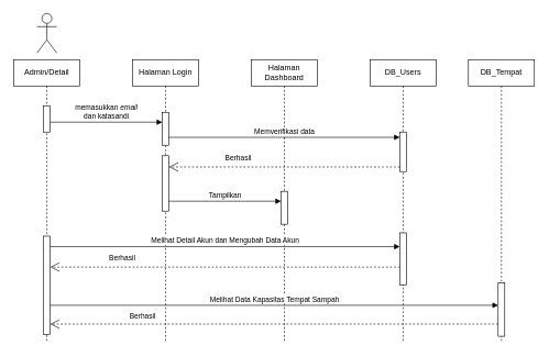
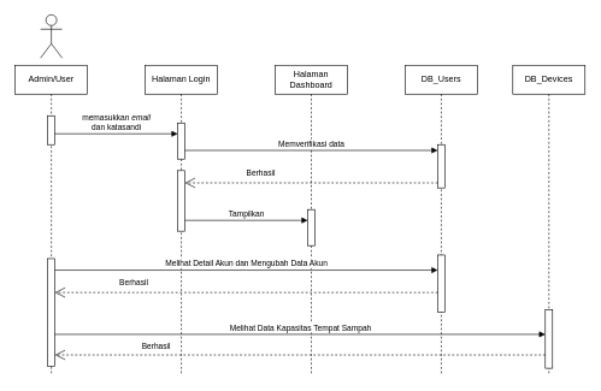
- <mxCell id="2" value="Admin/Detail" style="shape=umlLifeline;perimeter=lifelinePerimeter;whiteSpace=wrap;html=1;container=0;dropTarget=0;collapsible=0;recursiveResize=0;outlineConnect=0;portConstraint=eastwest;newEdgeStyle={&quot;edgeStyle&quot;:&quot;elbowEdgeStyle&quot;,&quot;elbow&quot;:&quot;vertical&quot;,&quot;curved&quot;:0,&quot;rounded&quot;:0};" parent="1" vertex="1"><mxGeometry x="20" y="90" width="100" height="430" as="geometry" /></mxCell>
+ <mxCell id="2" value="Admin/User" style="shape=umlLifeline;perimeter=lifelinePerimeter;whiteSpace=wrap;html=1;container=0;dropTarget=0;collapsible=0;recursiveResize=0;outlineConnect=0;portConstraint=eastwest;newEdgeStyle={&quot;edgeStyle&quot;:&quot;elbowEdgeStyle&quot;,&quot;elbow&quot;:&quot;vertical&quot;,&quot;curved&quot;:0,&quot;rounded&quot;:0};" parent="1" vertex="1"><mxGeometry x="20" y="90" width="100" height="430" as="geometry" /></mxCell>
- <mxCell id="20" value="DB_Tempat" style="shape=umlLifeline;perimeter=lifelinePerimeter;whiteSpace=wrap;html=1;container=0;dropTarget=0;collapsible=0;recursiveResize=0;outlineConnect=0;portConstraint=eastwest;newEdgeStyle={&quot;edgeStyle&quot;:&quot;elbowEdgeStyle&quot;,&quot;elbow&quot;:&quot;vertical&quot;,&quot;curved&quot;:0,&quot;rounded&quot;:0};" vertex="1" parent="1"><mxGeometry x="709" y="90" width="100" height="430" as="geometry" /></mxCell>
+ <mxCell id="20" value="DB_Devices" style="shape=umlLifeline;perimeter=lifelinePerimeter;whiteSpace=wrap;html=1;container=0;dropTarget=0;collapsible=0;recursiveResize=0;outlineConnect=0;portConstraint=eastwest;newEdgeStyle={&quot;edgeStyle&quot;:&quot;elbowEdgeStyle&quot;,&quot;elbow&quot;:&quot;vertical&quot;,&quot;curved&quot;:0,&quot;rounded&quot;:0};" vertex="1" parent="1"><mxGeometry x="709" y="90" width="100" height="430" as="geometry" /></mxCell>
